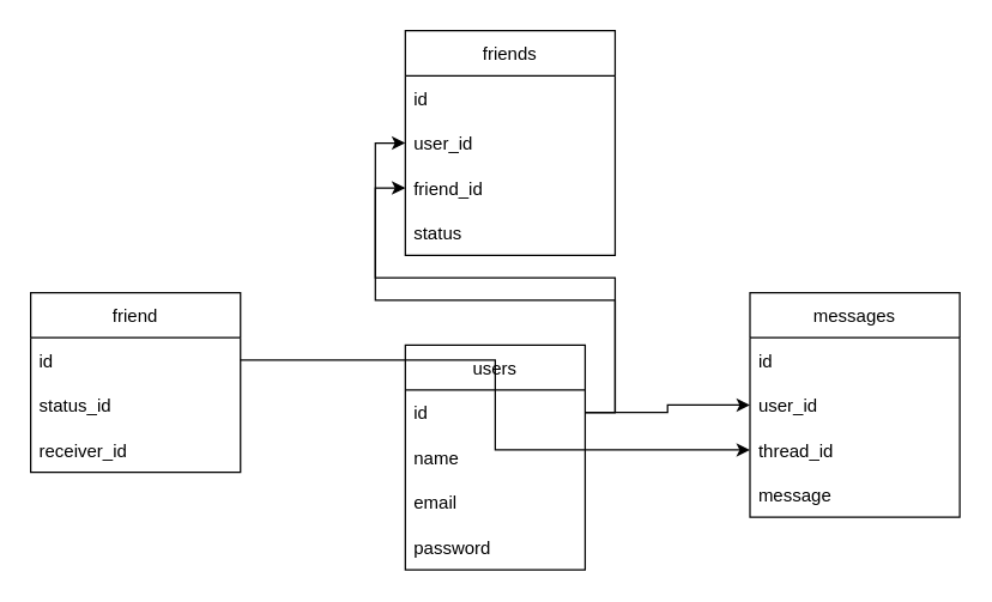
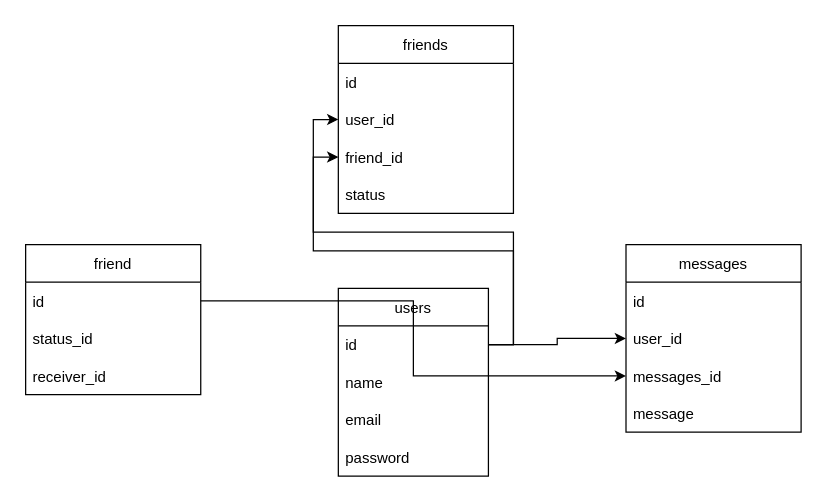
- <mxCell id="9" value="thread_id" style="text;strokeColor=none;fillColor=none;align=left;verticalAlign=middle;spacingLeft=4;spacingRight=4;overflow=hidden;points=[[0,0.5],[1,0.5]];portConstraint=eastwest;rotatable=0;" vertex="1" parent="6"><mxGeometry y="90" width="140" height="30" as="geometry" /></mxCell>
+ <mxCell id="9" value="messages_id" style="text;strokeColor=none;fillColor=none;align=left;verticalAlign=middle;spacingLeft=4;spacingRight=4;overflow=hidden;points=[[0,0.5],[1,0.5]];portConstraint=eastwest;rotatable=0;" vertex="1" parent="6"><mxGeometry y="90" width="140" height="30" as="geometry" /></mxCell>
